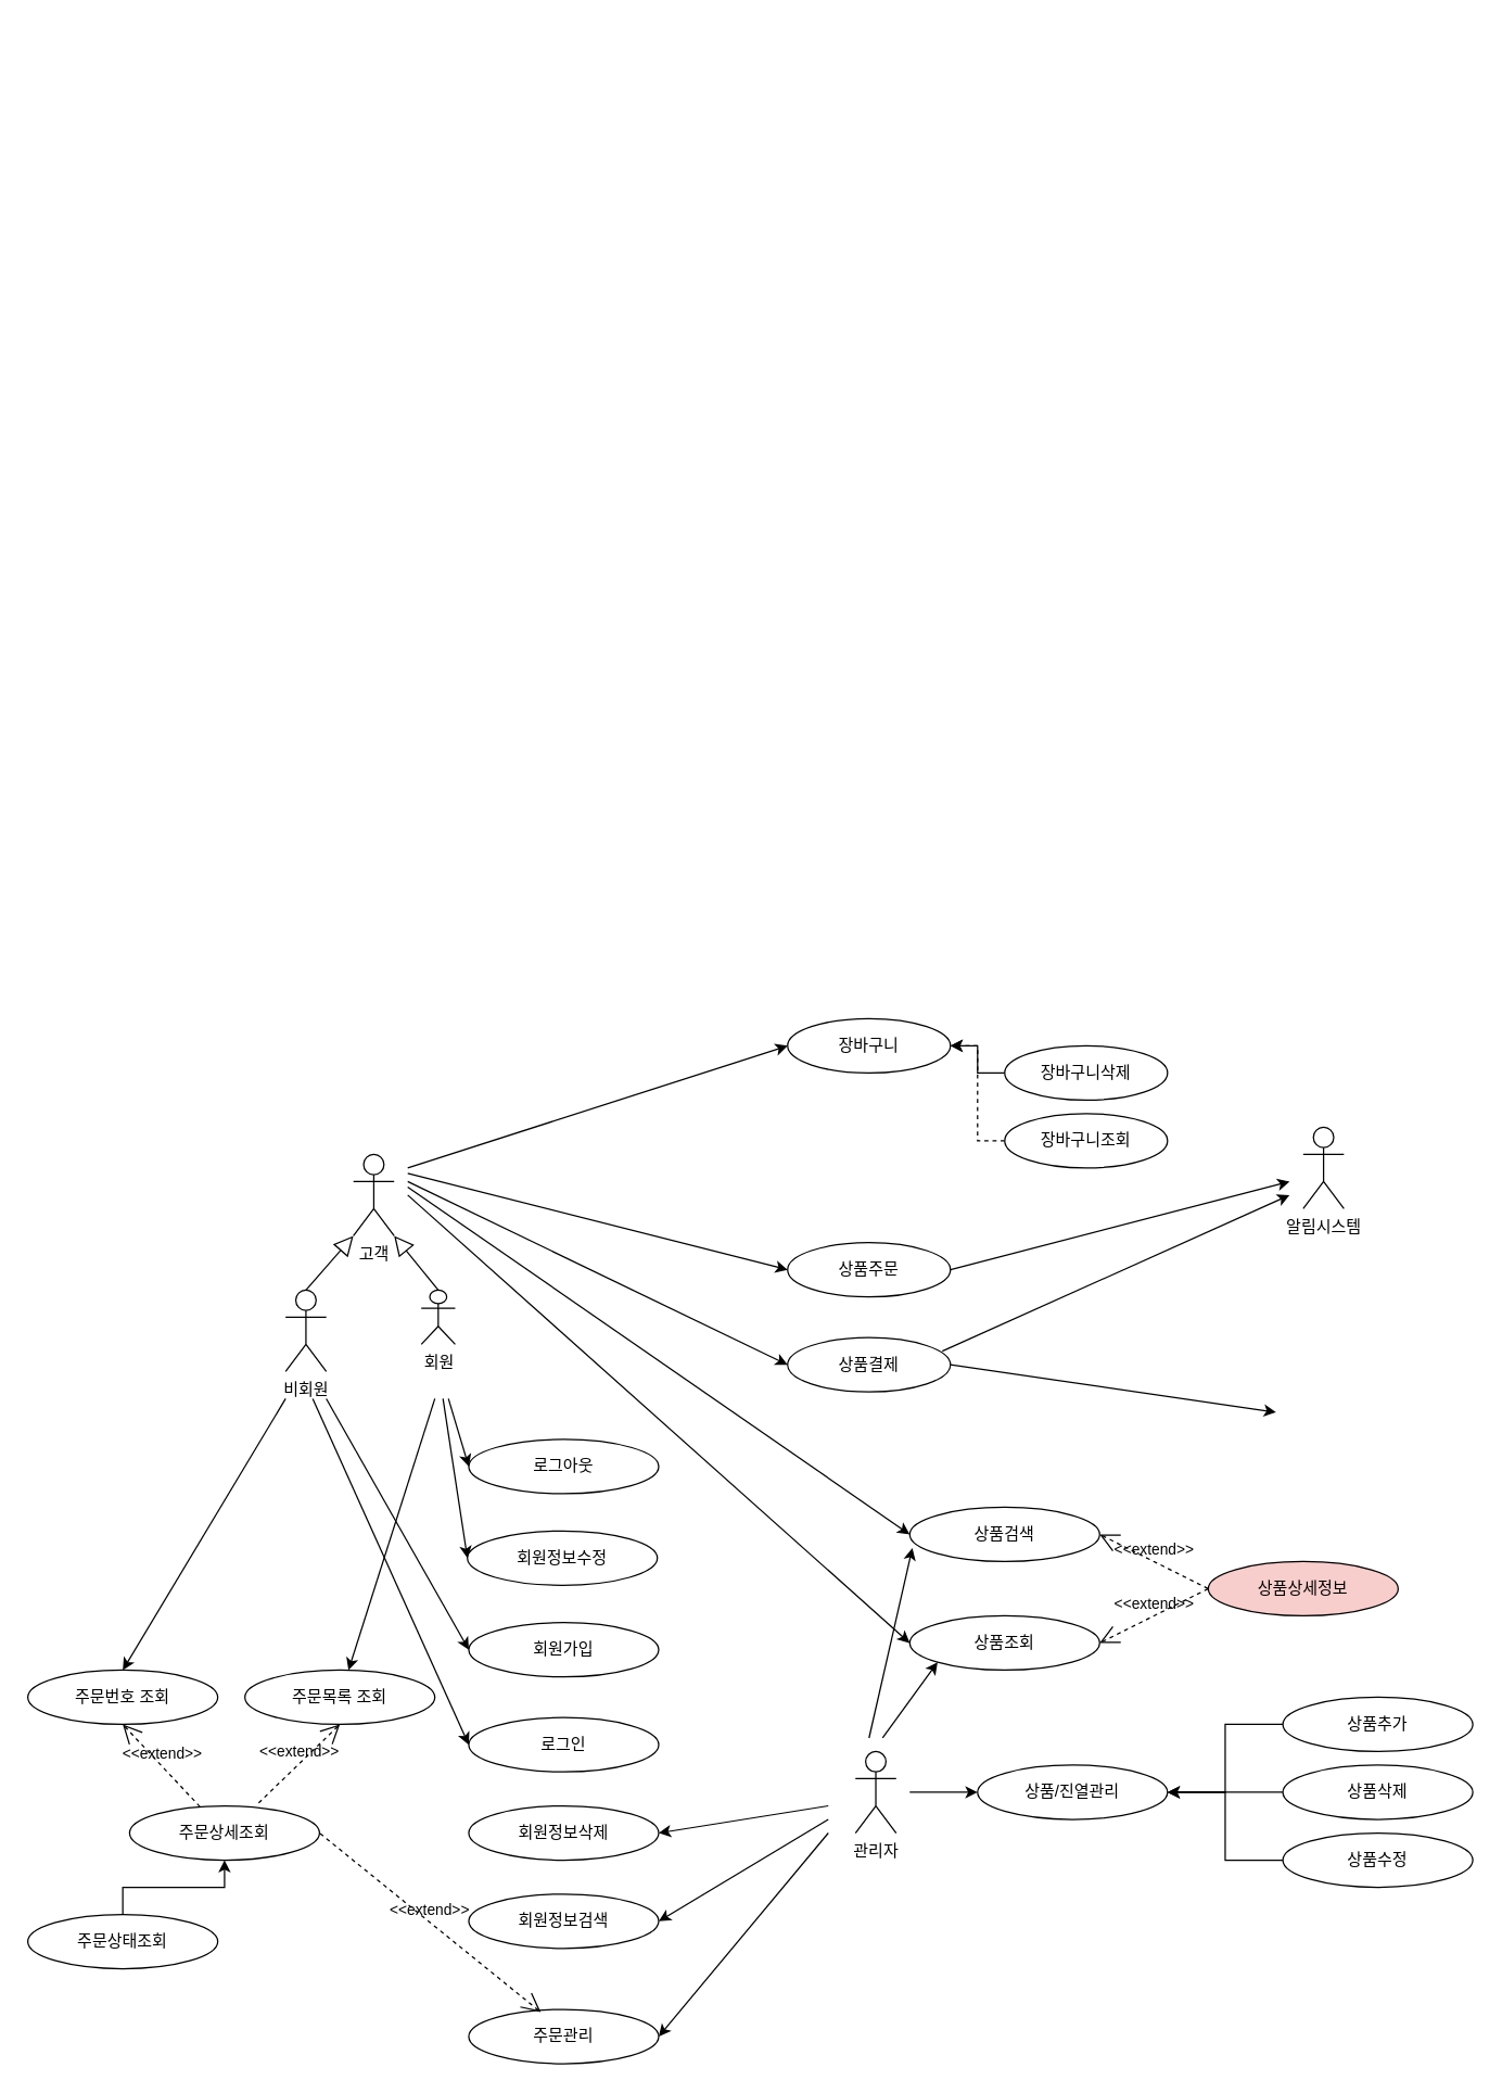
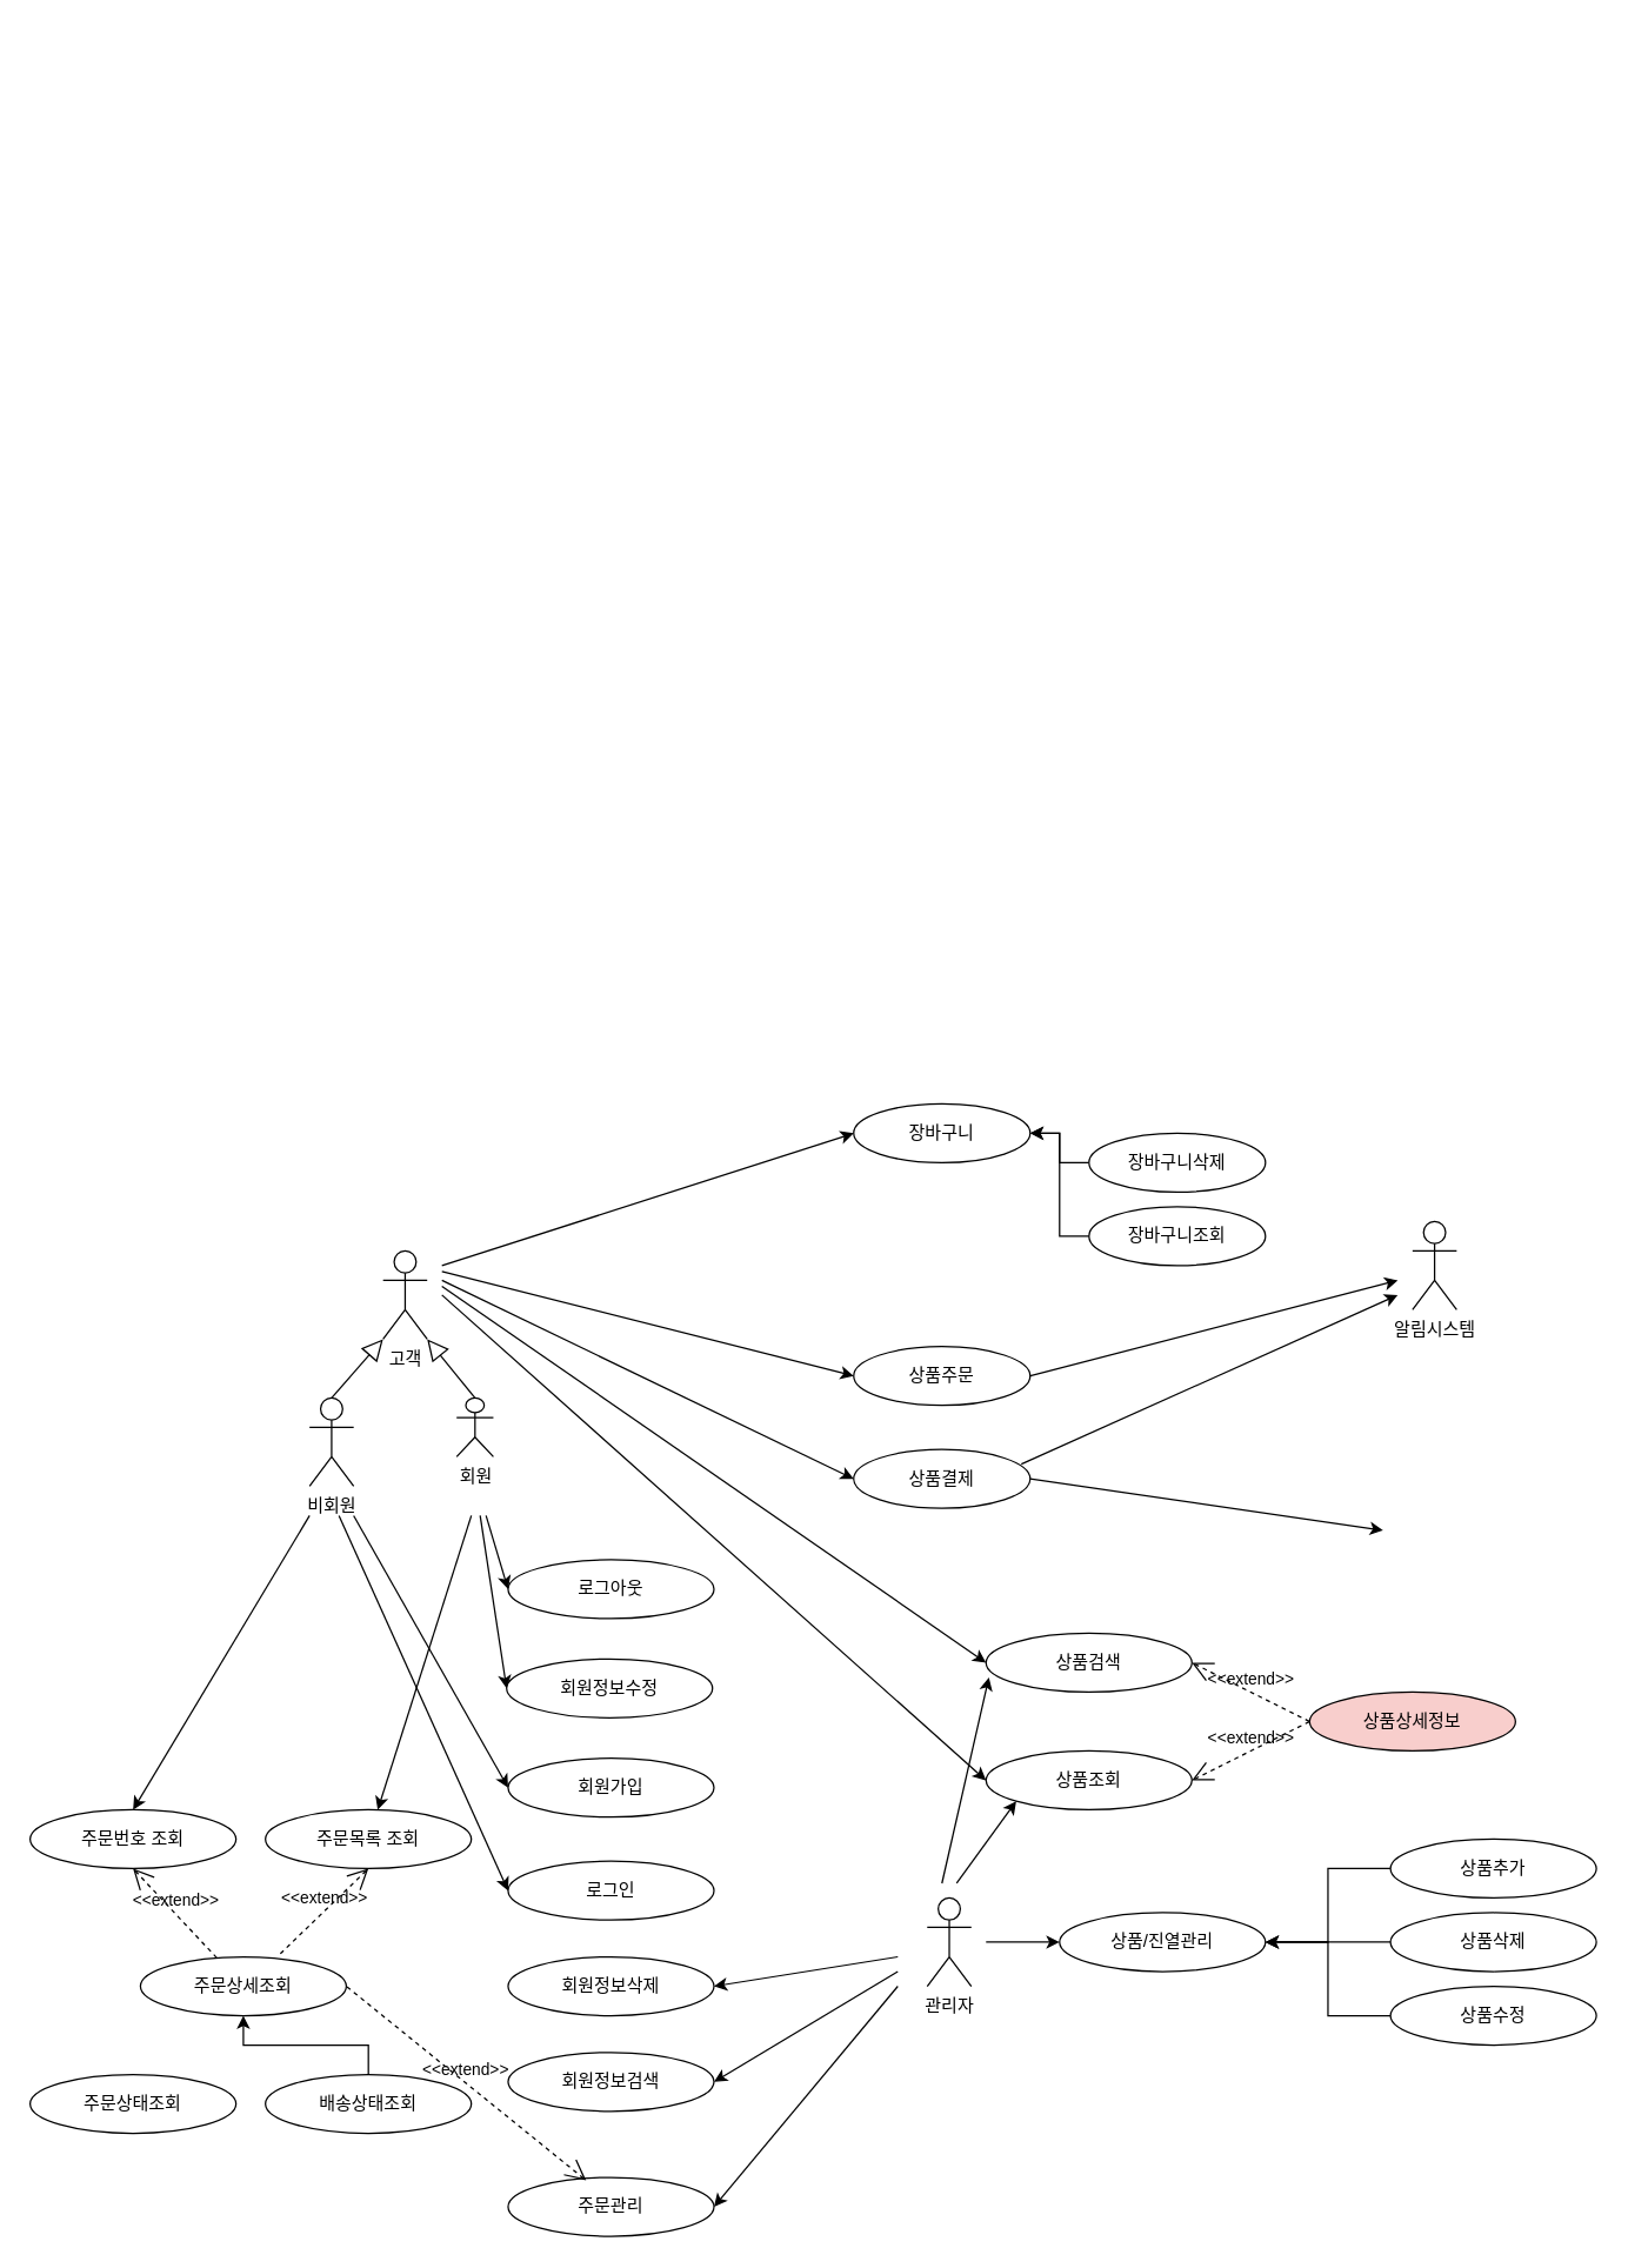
- <mxCell id="50" style="edgeStyle=orthogonalEdgeStyle;rounded=0;orthogonalLoop=1;jettySize=auto;html=1;exitX=0;exitY=0.5;exitDx=0;exitDy=0;entryX=1;entryY=0.5;entryDx=0;entryDy=0;dashed=1;" parent="1" source="51" target="41" edge="1"><mxGeometry relative="1" as="geometry" /></mxCell>
+ <mxCell id="50" style="edgeStyle=orthogonalEdgeStyle;rounded=0;orthogonalLoop=1;jettySize=auto;html=1;exitX=0;exitY=0.5;exitDx=0;exitDy=0;entryX=1;entryY=0.5;entryDx=0;entryDy=0;" parent="1" source="51" target="41" edge="1"><mxGeometry relative="1" as="geometry" /></mxCell>
- <mxCell id="45" style="edgeStyle=orthogonalEdgeStyle;rounded=0;orthogonalLoop=1;jettySize=auto;html=1;exitX=0.5;exitY=0;exitDx=0;exitDy=0;entryX=0.5;entryY=1;entryDx=0;entryDy=0;" parent="1" source="46" target="29" edge="1"><mxGeometry relative="1" as="geometry" /></mxCell>
+ <mxCell id="47" style="edgeStyle=orthogonalEdgeStyle;rounded=0;orthogonalLoop=1;jettySize=auto;html=1;exitX=0.5;exitY=0;exitDx=0;exitDy=0;entryX=0.5;entryY=1;entryDx=0;entryDy=0;" parent="1" source="48" target="29" edge="1"><mxGeometry relative="1" as="geometry" /></mxCell>
+ <mxCell id="48" value="배송상태조회" style="ellipse;whiteSpace=wrap;html=1;" parent="1" vertex="1"><mxGeometry x="180" y="1410" width="140" height="40" as="geometry" /></mxCell>
